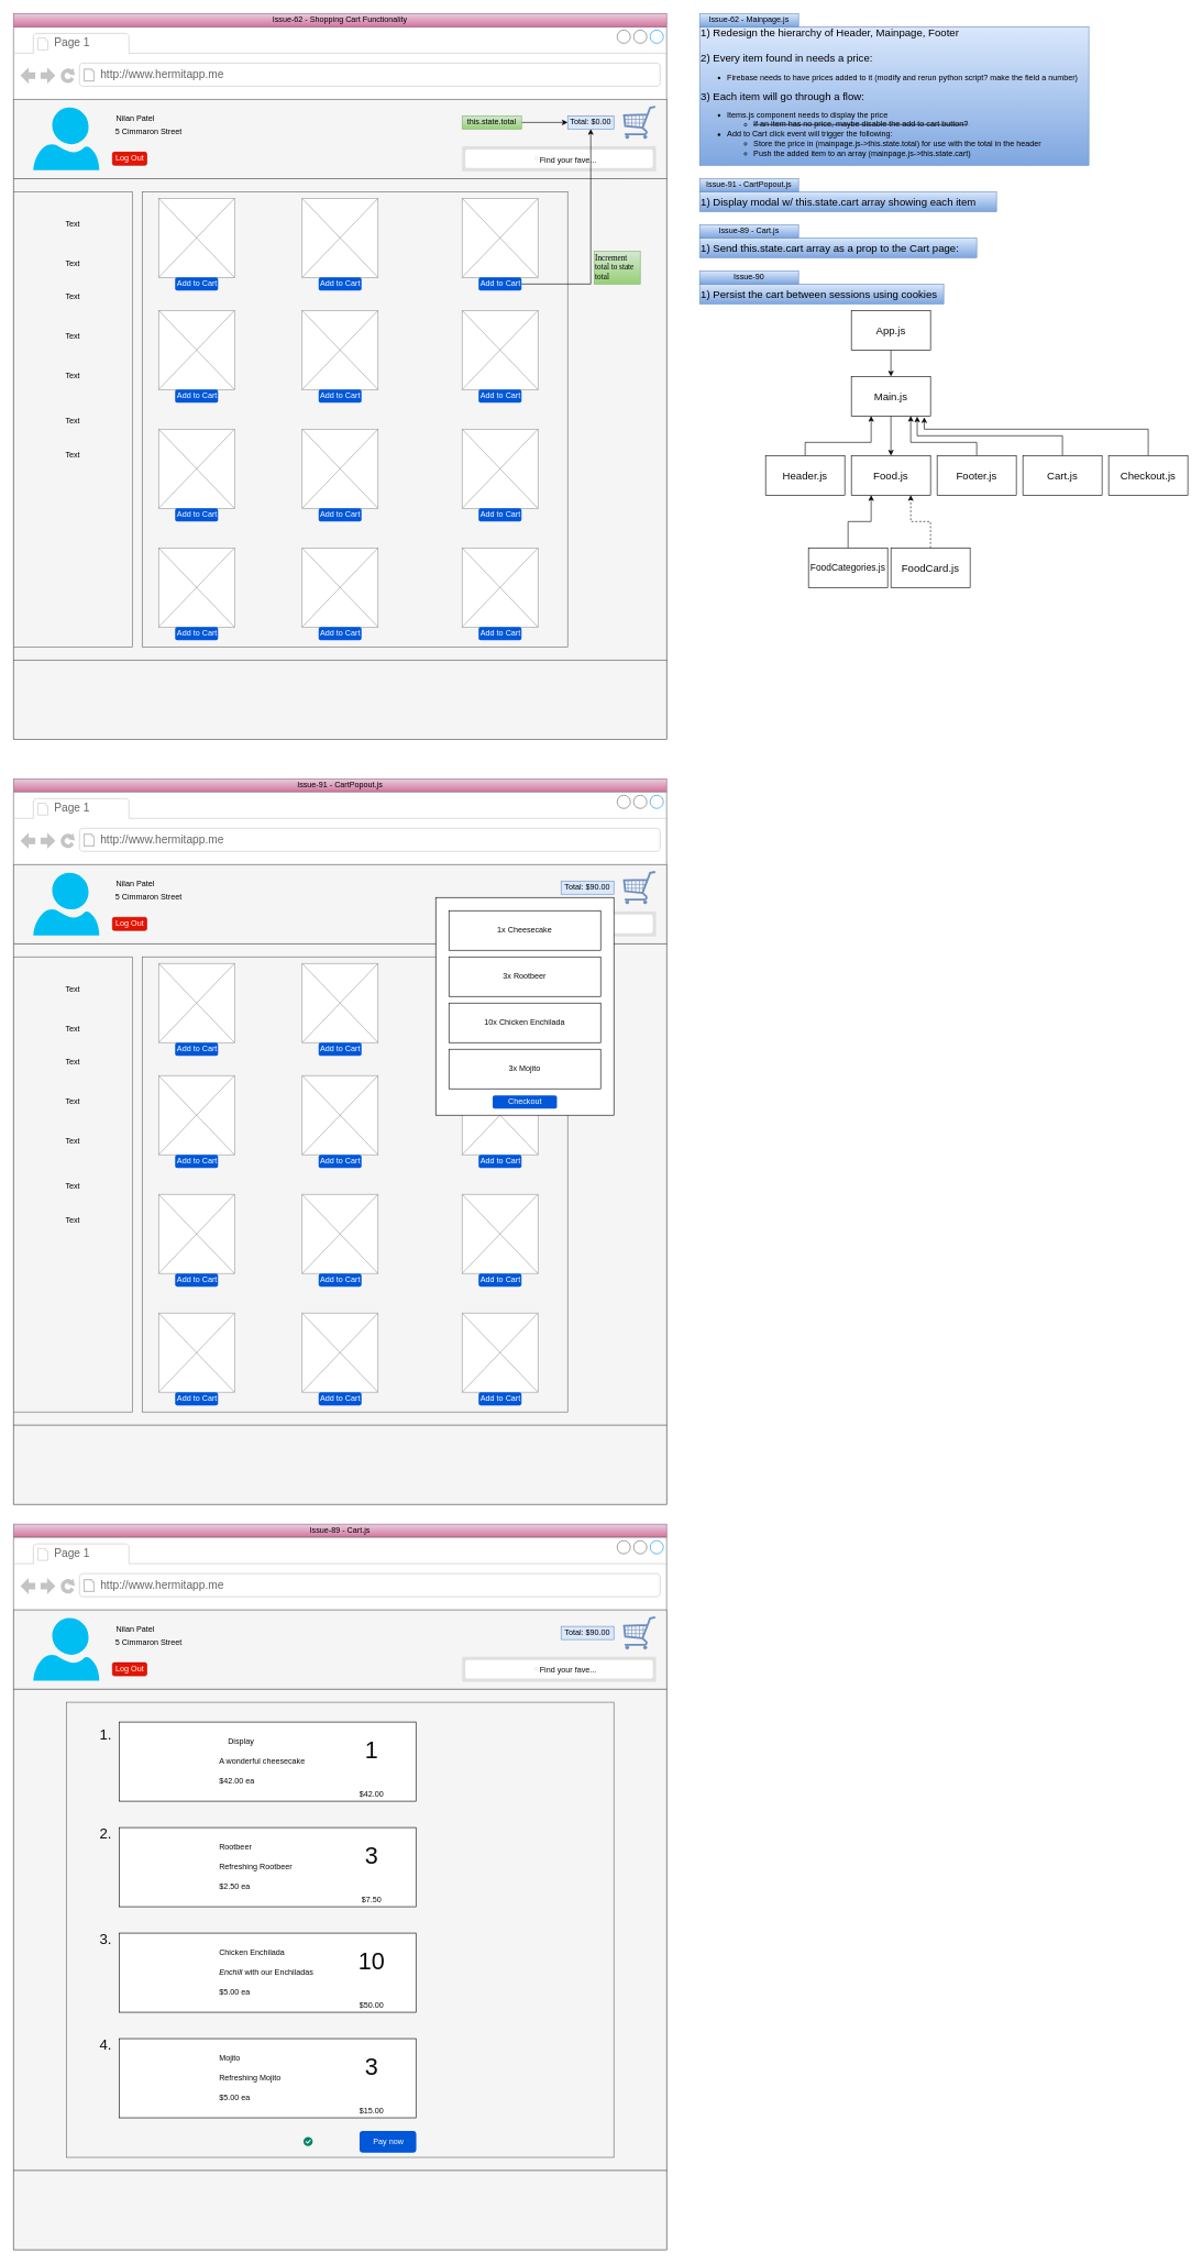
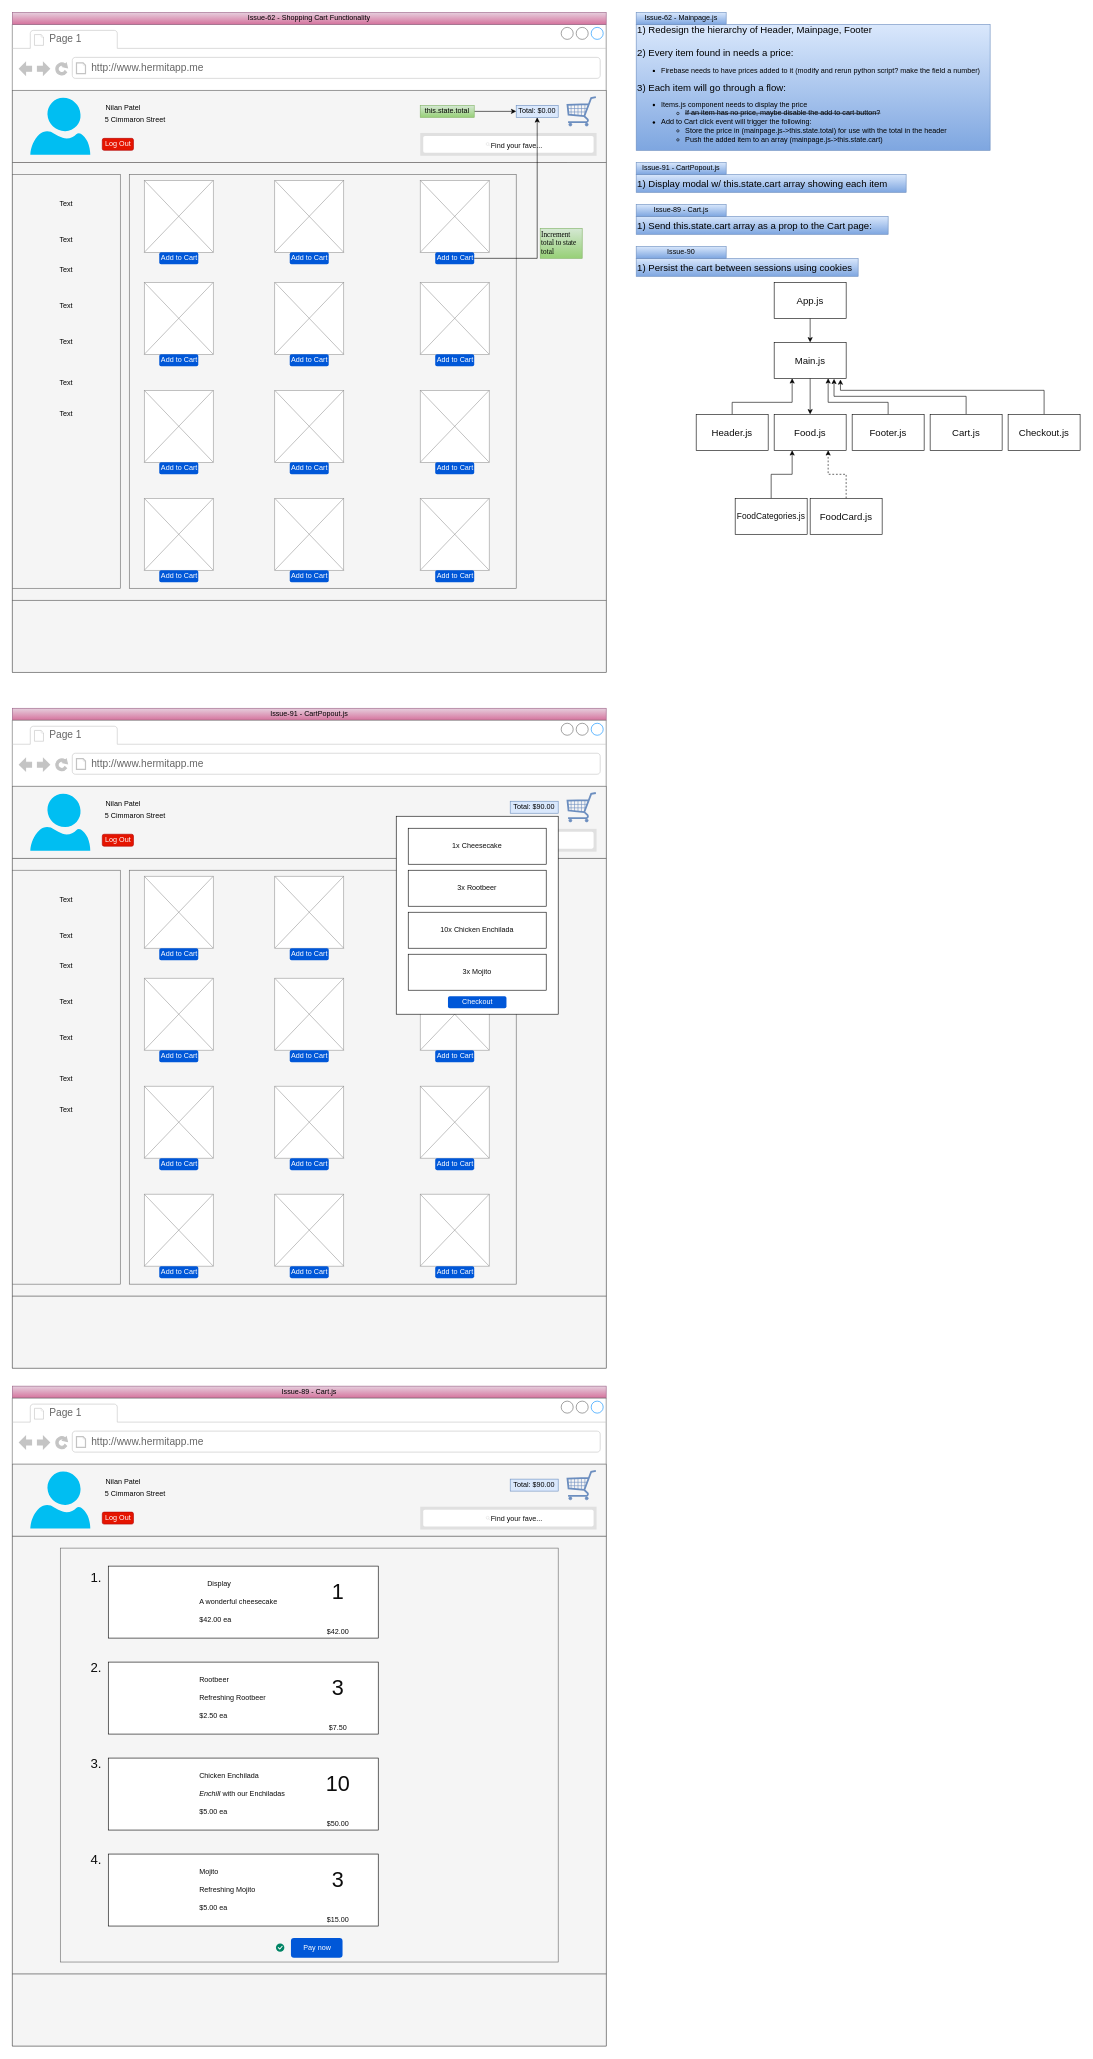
- <mxCell id="192" value="Pay now" style="rounded=1;fillColor=#0057D8;align=center;strokeColor=none;html=1;fontColor=#ffffff;fontSize=12" parent="136" vertex="1"><mxGeometry x="524.5" y="900" width="86" height="33" as="geometry" /></mxCell>
+ <mxCell id="192" value="Pay now" style="rounded=1;fillColor=#0057D8;align=center;strokeColor=none;html=1;fontColor=#ffffff;fontSize=12" parent="136" vertex="1"><mxGeometry x="464.5" y="900" width="86" height="33" as="geometry" /></mxCell>
